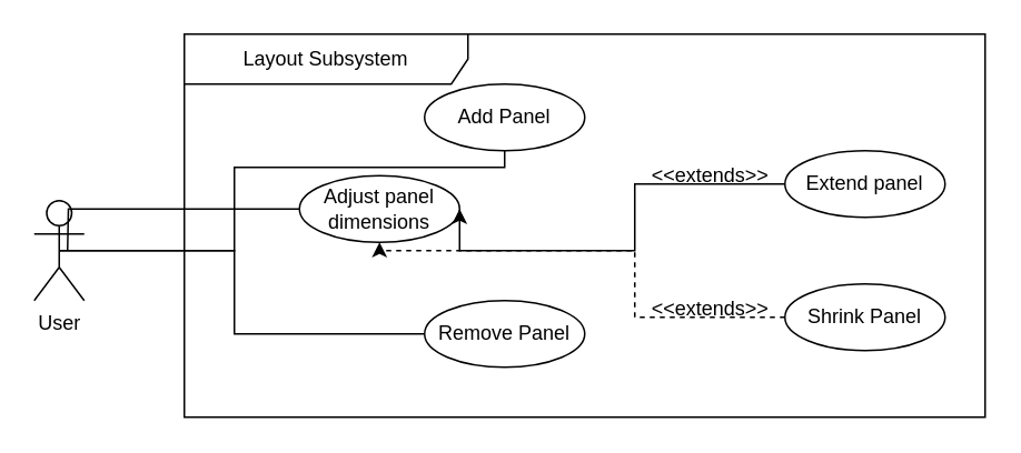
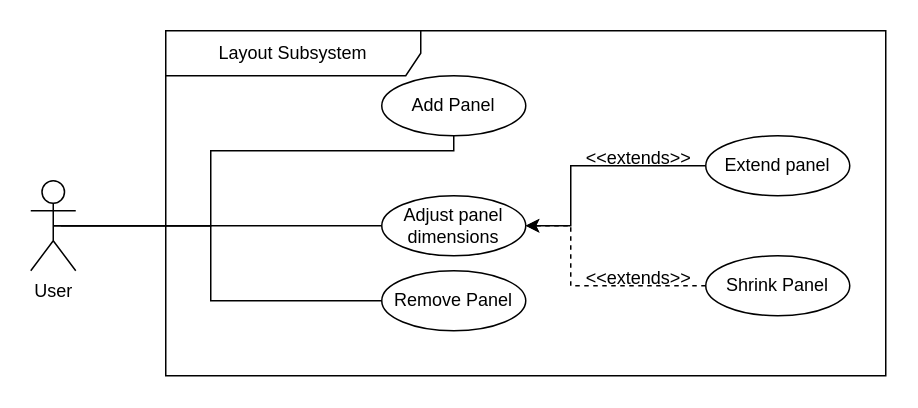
- <mxCell id="7" value="Adjust panel dimensions" style="ellipse;whiteSpace=wrap;html=1;" vertex="1" parent="1"><mxGeometry x="179" y="105" width="96" height="40" as="geometry" /></mxCell>
+ <mxCell id="7" value="Adjust panel dimensions" style="ellipse;whiteSpace=wrap;html=1;" vertex="1" parent="1"><mxGeometry x="254" y="130" width="96" height="40" as="geometry" /></mxCell>
